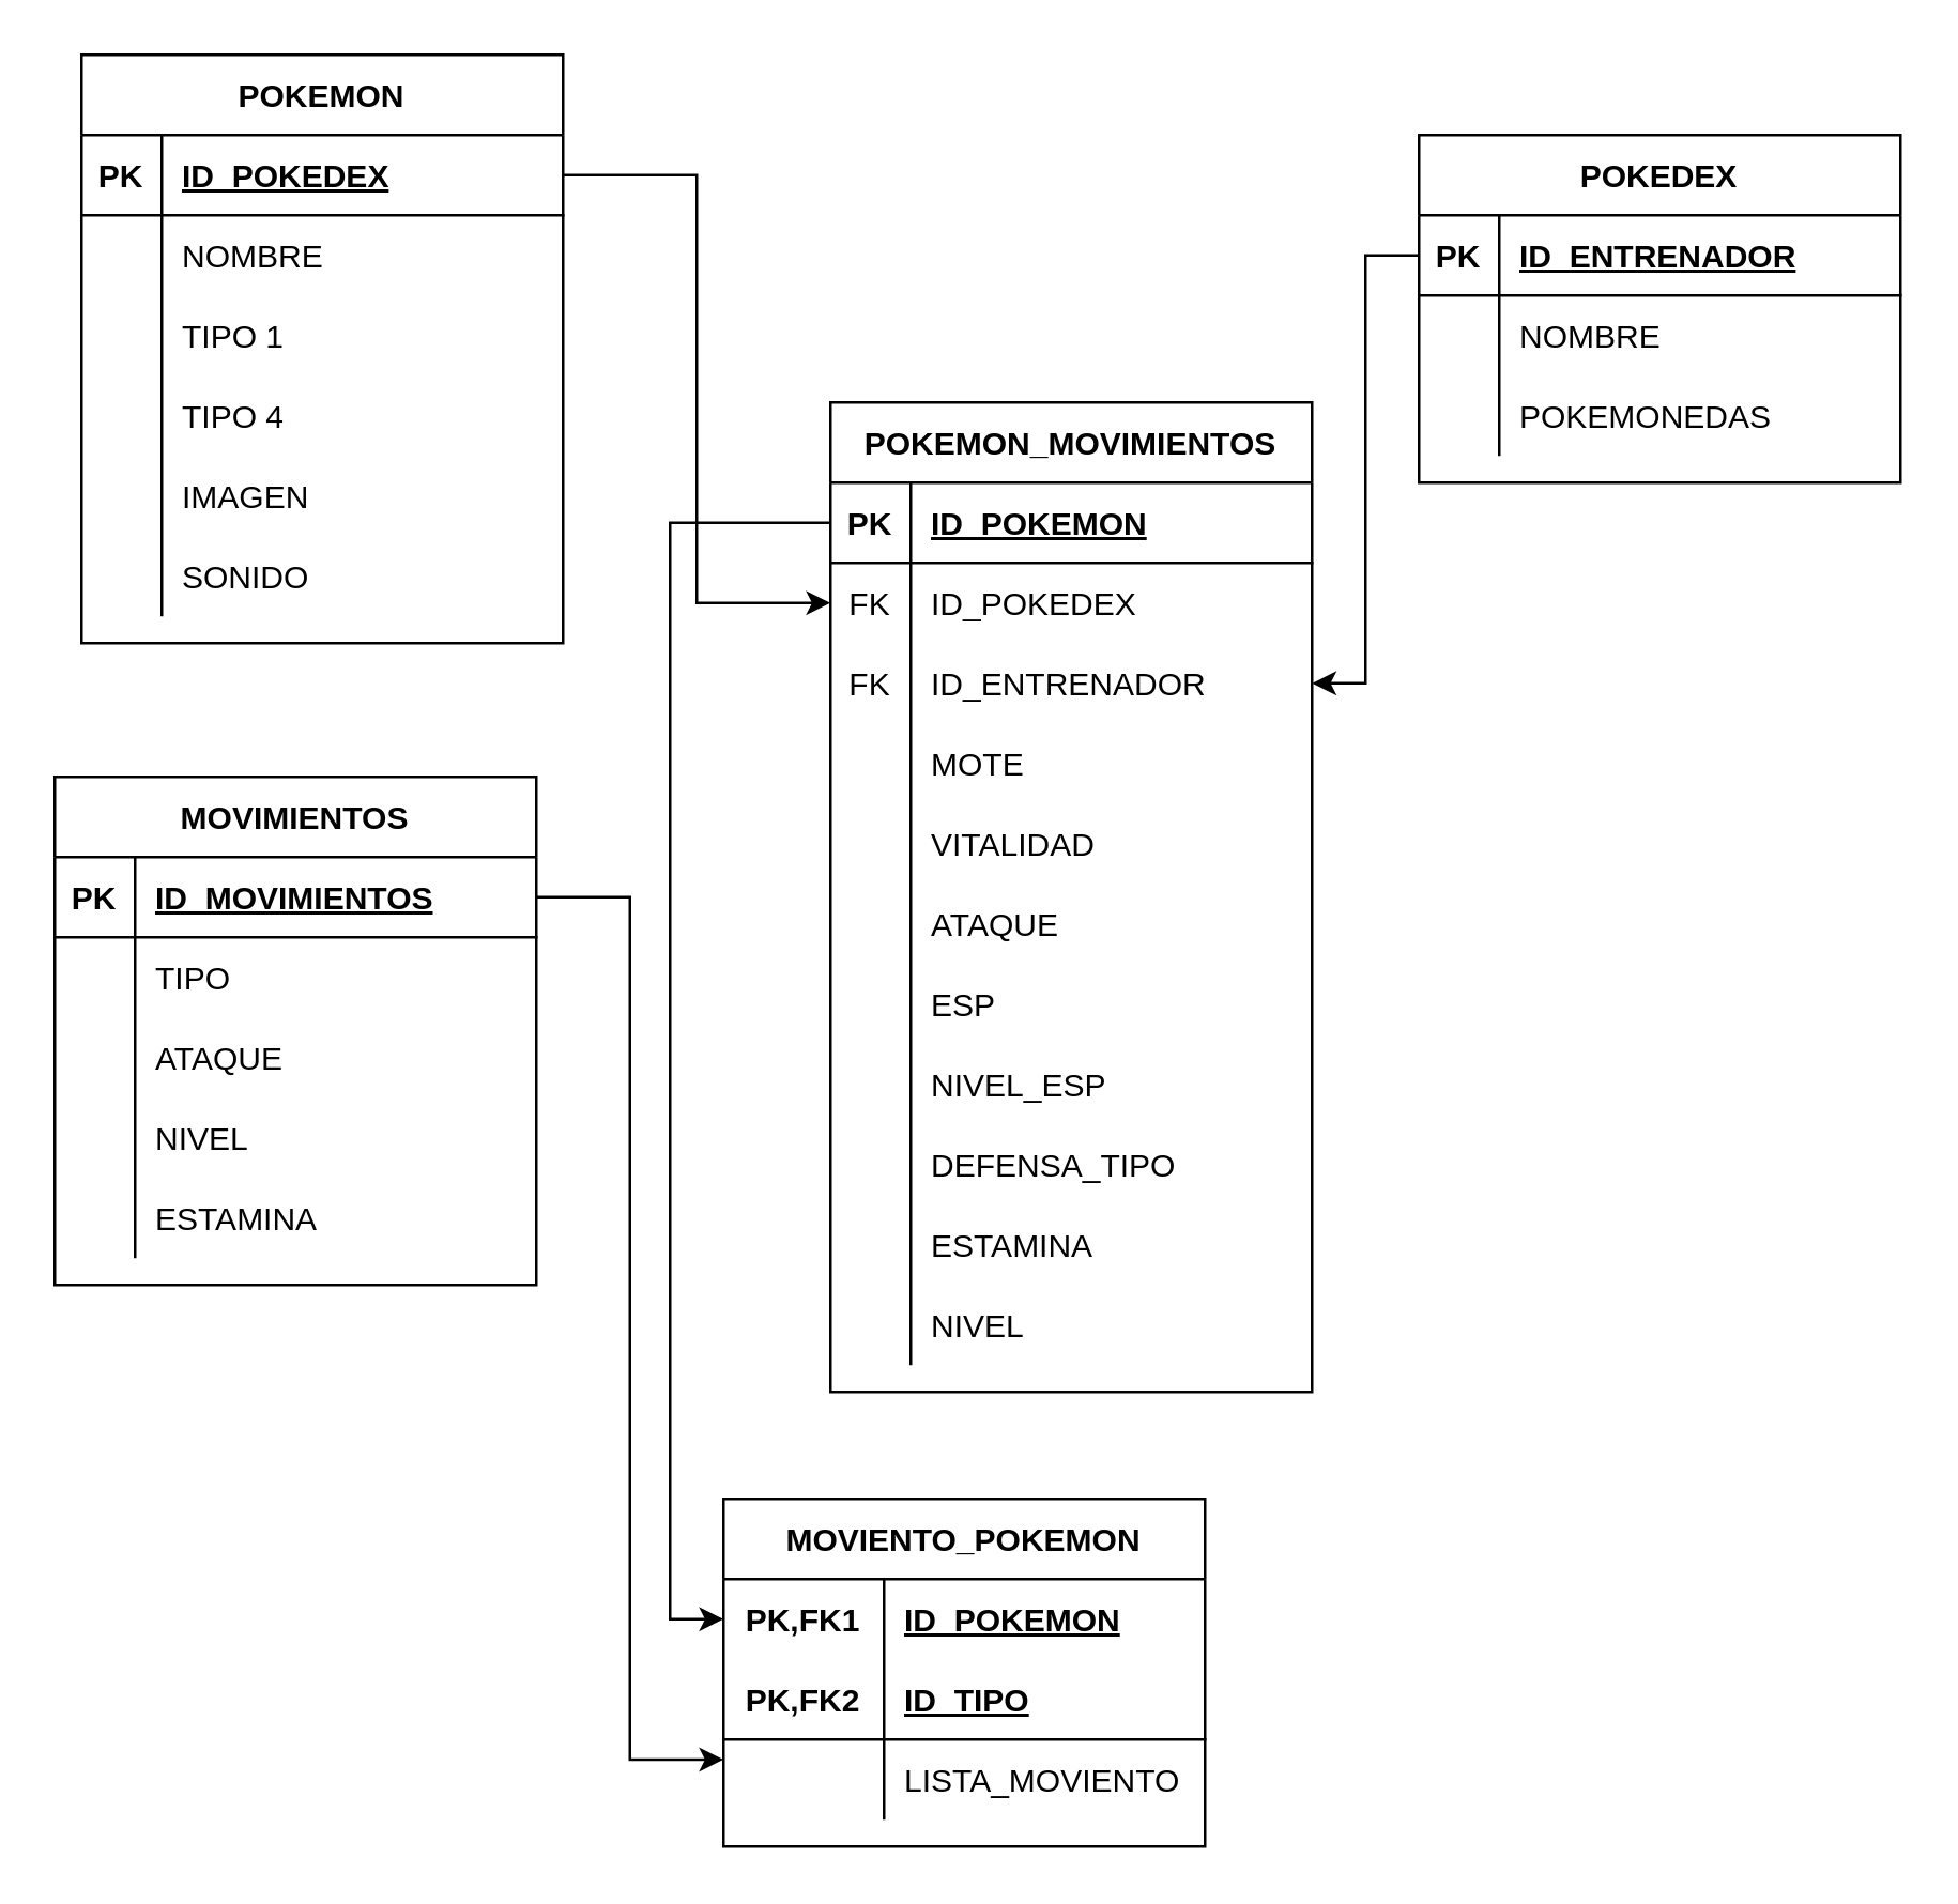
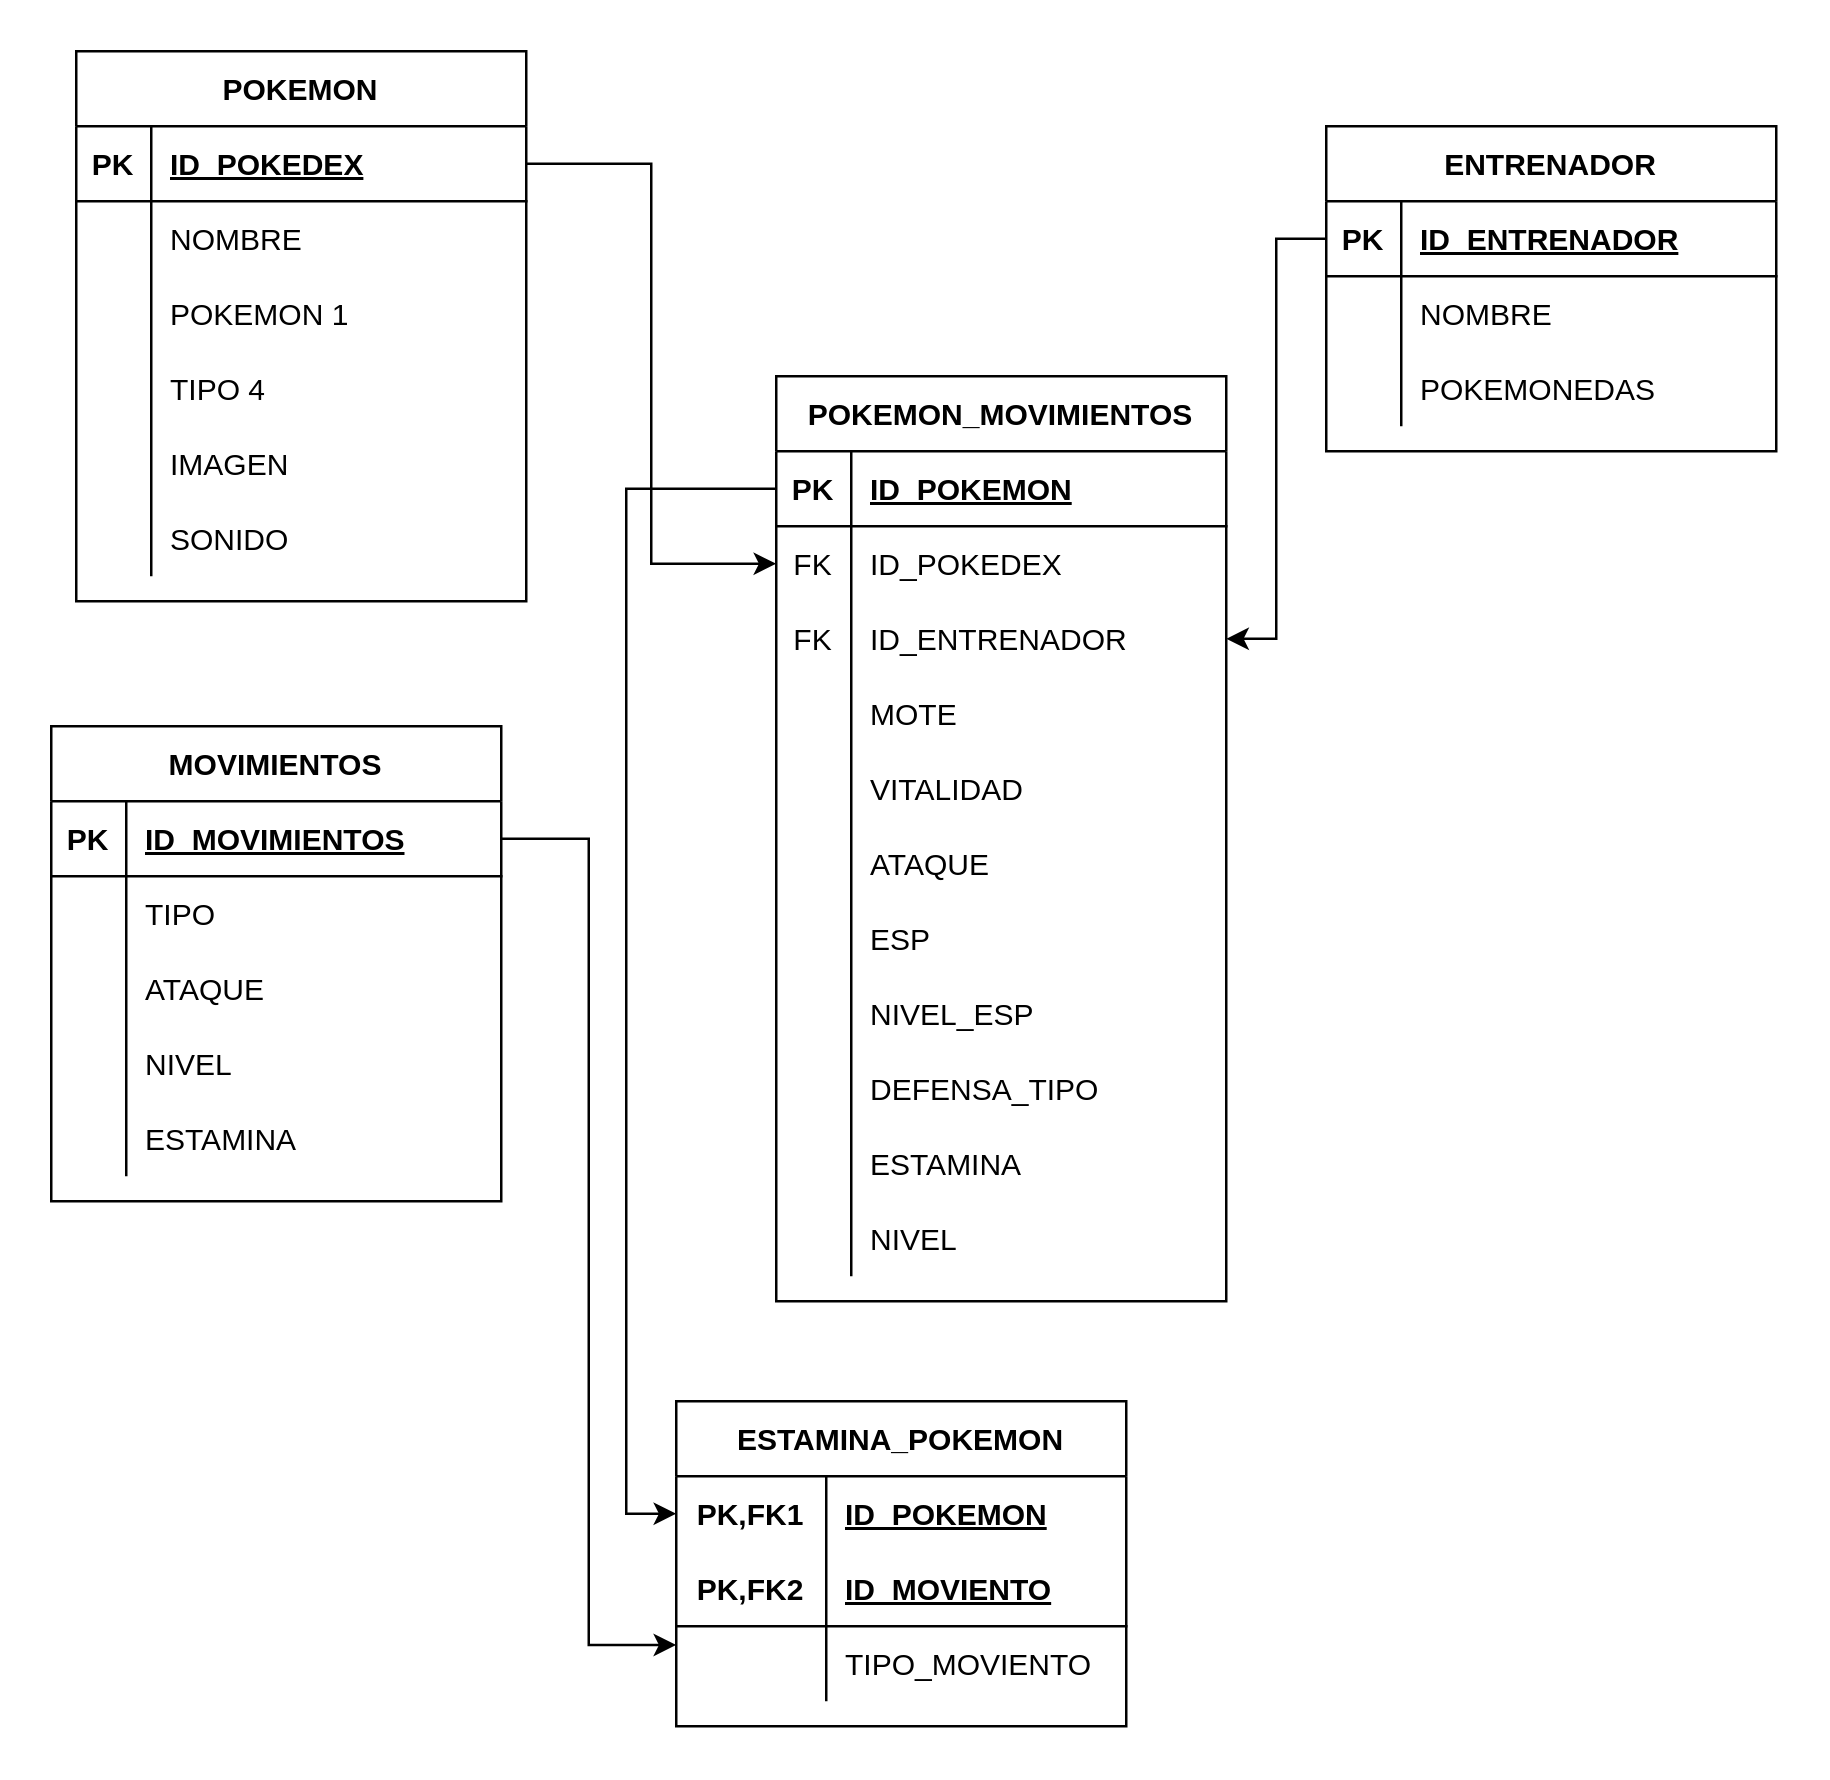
- <mxCell id="71" value="POKEDEX" style="shape=table;startSize=30;container=1;collapsible=1;childLayout=tableLayout;fixedRows=1;rowLines=0;fontStyle=1;align=center;resizeLast=1;" vertex="1" parent="1"><mxGeometry x="530" y="50" width="180" height="130" as="geometry" /></mxCell>
+ <mxCell id="71" value="ENTRENADOR" style="shape=table;startSize=30;container=1;collapsible=1;childLayout=tableLayout;fixedRows=1;rowLines=0;fontStyle=1;align=center;resizeLast=1;" vertex="1" parent="1"><mxGeometry x="530" y="50" width="180" height="130" as="geometry" /></mxCell>
- <mxCell id="11" value="TIPO 1" style="shape=partialRectangle;connectable=0;fillColor=none;top=0;left=0;bottom=0;right=0;align=left;spacingLeft=6;overflow=hidden;" vertex="1" parent="9"><mxGeometry x="30" width="150" height="30" as="geometry"><mxRectangle width="150" height="30" as="alternateBounds" /></mxGeometry></mxCell>
+ <mxCell id="11" value="POKEMON 1" style="shape=partialRectangle;connectable=0;fillColor=none;top=0;left=0;bottom=0;right=0;align=left;spacingLeft=6;overflow=hidden;" vertex="1" parent="9"><mxGeometry x="30" width="150" height="30" as="geometry"><mxRectangle width="150" height="30" as="alternateBounds" /></mxGeometry></mxCell>
- <mxCell id="81" value="MOVIENTO_POKEMON" style="shape=table;startSize=30;container=1;collapsible=1;childLayout=tableLayout;fixedRows=1;rowLines=0;fontStyle=1;align=center;resizeLast=1;" vertex="1" parent="1"><mxGeometry x="270" y="560" width="180" height="130" as="geometry" /></mxCell>
+ <mxCell id="81" value="ESTAMINA_POKEMON" style="shape=table;startSize=30;container=1;collapsible=1;childLayout=tableLayout;fixedRows=1;rowLines=0;fontStyle=1;align=center;resizeLast=1;" vertex="1" parent="1"><mxGeometry x="270" y="560" width="180" height="130" as="geometry" /></mxCell>
- <mxCell id="87" value="ID_TIPO" style="shape=partialRectangle;connectable=0;fillColor=none;top=0;left=0;bottom=0;right=0;align=left;spacingLeft=6;fontStyle=5;overflow=hidden;" vertex="1" parent="85"><mxGeometry x="60" width="120" height="30" as="geometry"><mxRectangle width="120" height="30" as="alternateBounds" /></mxGeometry></mxCell>
+ <mxCell id="87" value="ID_MOVIENTO" style="shape=partialRectangle;connectable=0;fillColor=none;top=0;left=0;bottom=0;right=0;align=left;spacingLeft=6;fontStyle=5;overflow=hidden;" vertex="1" parent="85"><mxGeometry x="60" width="120" height="30" as="geometry"><mxRectangle width="120" height="30" as="alternateBounds" /></mxGeometry></mxCell>
- <mxCell id="90" value="LISTA_MOVIENTO" style="shape=partialRectangle;connectable=0;fillColor=none;top=0;left=0;bottom=0;right=0;align=left;spacingLeft=6;overflow=hidden;" vertex="1" parent="88"><mxGeometry x="60" width="120" height="30" as="geometry"><mxRectangle width="120" height="30" as="alternateBounds" /></mxGeometry></mxCell>
+ <mxCell id="90" value="TIPO_MOVIENTO" style="shape=partialRectangle;connectable=0;fillColor=none;top=0;left=0;bottom=0;right=0;align=left;spacingLeft=6;overflow=hidden;" vertex="1" parent="88"><mxGeometry x="60" width="120" height="30" as="geometry"><mxRectangle width="120" height="30" as="alternateBounds" /></mxGeometry></mxCell>
